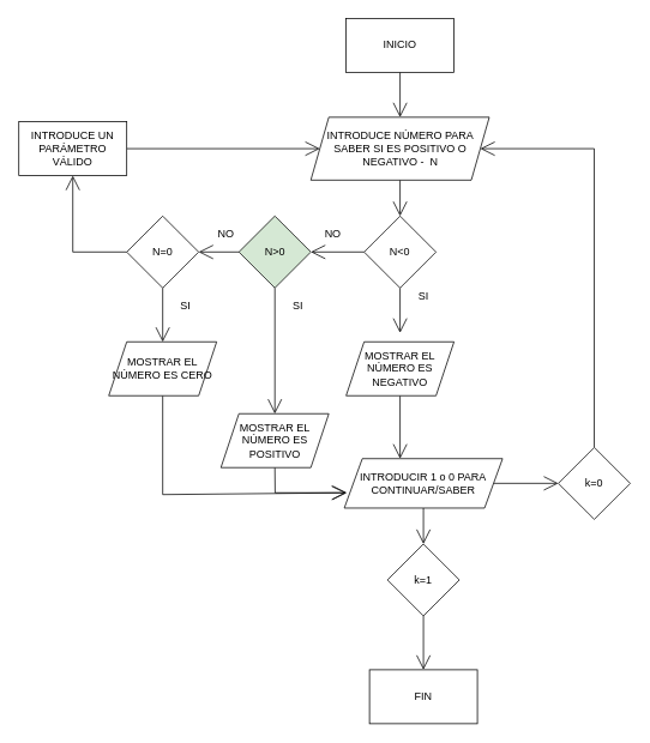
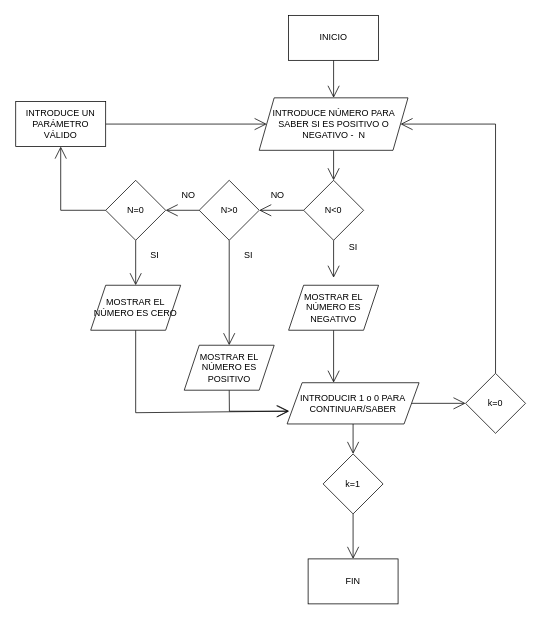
- <mxCell id="17" value="N&amp;gt;0" style="rhombus;whiteSpace=wrap;html=1;hachureGap=4;pointerEvents=0;fillColor=#d5e8d4;" vertex="1" parent="1"><mxGeometry x="264.75" y="240" width="80" height="80" as="geometry" /></mxCell>
+ <mxCell id="17" value="N&amp;gt;0" style="rhombus;whiteSpace=wrap;html=1;hachureGap=4;pointerEvents=0;" vertex="1" parent="1"><mxGeometry x="264.75" y="240" width="80" height="80" as="geometry" /></mxCell>
